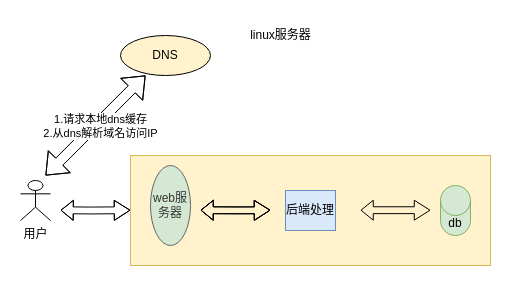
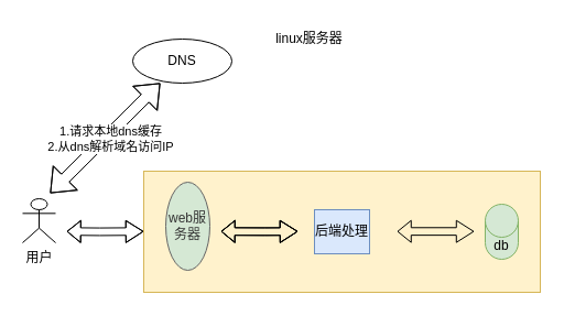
- <mxCell id="4" value="DNS" style="ellipse;whiteSpace=wrap;html=1;fillColor=#fff2cc;" vertex="1" parent="1"><mxGeometry x="120" y="35" width="90" height="40" as="geometry" /></mxCell>
+ <mxCell id="4" value="DNS" style="ellipse;whiteSpace=wrap;html=1;" vertex="1" parent="1"><mxGeometry x="120" y="35" width="90" height="40" as="geometry" /></mxCell>
